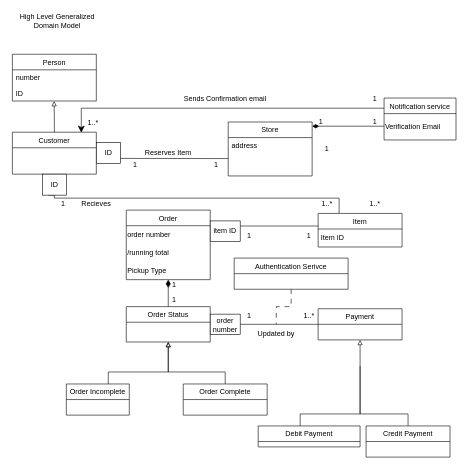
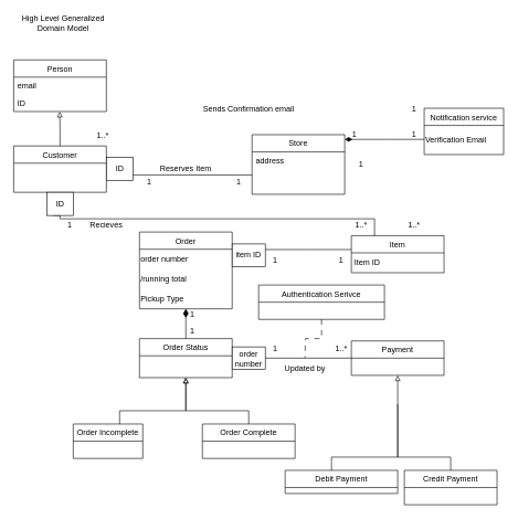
- <mxCell id="3" value="number" style="text;strokeColor=none;fillColor=none;align=left;verticalAlign=top;spacingLeft=4;spacingRight=4;overflow=hidden;rotatable=0;points=[[0,0.5],[1,0.5]];portConstraint=eastwest;" parent="2" vertex="1"><mxGeometry y="26" width="140" height="26" as="geometry" /></mxCell>
+ <mxCell id="3" value="email" style="text;strokeColor=none;fillColor=none;align=left;verticalAlign=top;spacingLeft=4;spacingRight=4;overflow=hidden;rotatable=0;points=[[0,0.5],[1,0.5]];portConstraint=eastwest;" parent="2" vertex="1"><mxGeometry y="26" width="140" height="26" as="geometry" /></mxCell>
- <mxCell id="41" style="edgeStyle=orthogonalEdgeStyle;rounded=0;jumpSize=6;orthogonalLoop=1;jettySize=auto;html=1;entryX=0.821;entryY=0.012;entryDx=0;entryDy=0;entryPerimeter=0;strokeWidth=1;endArrow=classic;endFill=1;endSize=9;" edge="1" parent="1" source="42" target="7"><mxGeometry relative="1" as="geometry"><Array as="points"><mxPoint x="135" y="180" /></Array></mxGeometry></mxCell>
